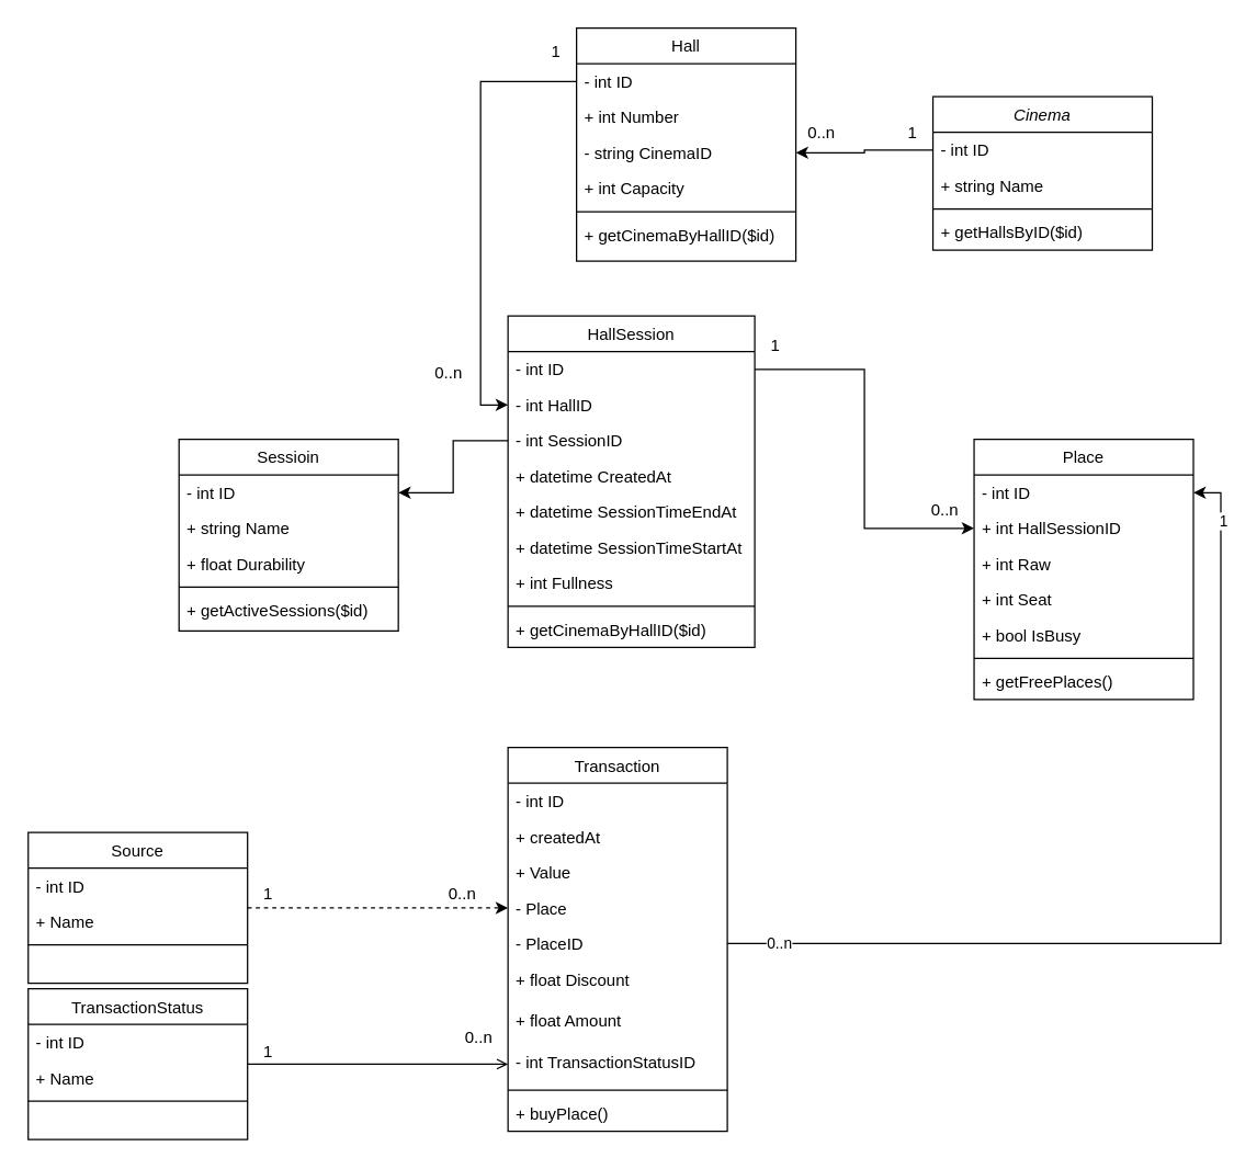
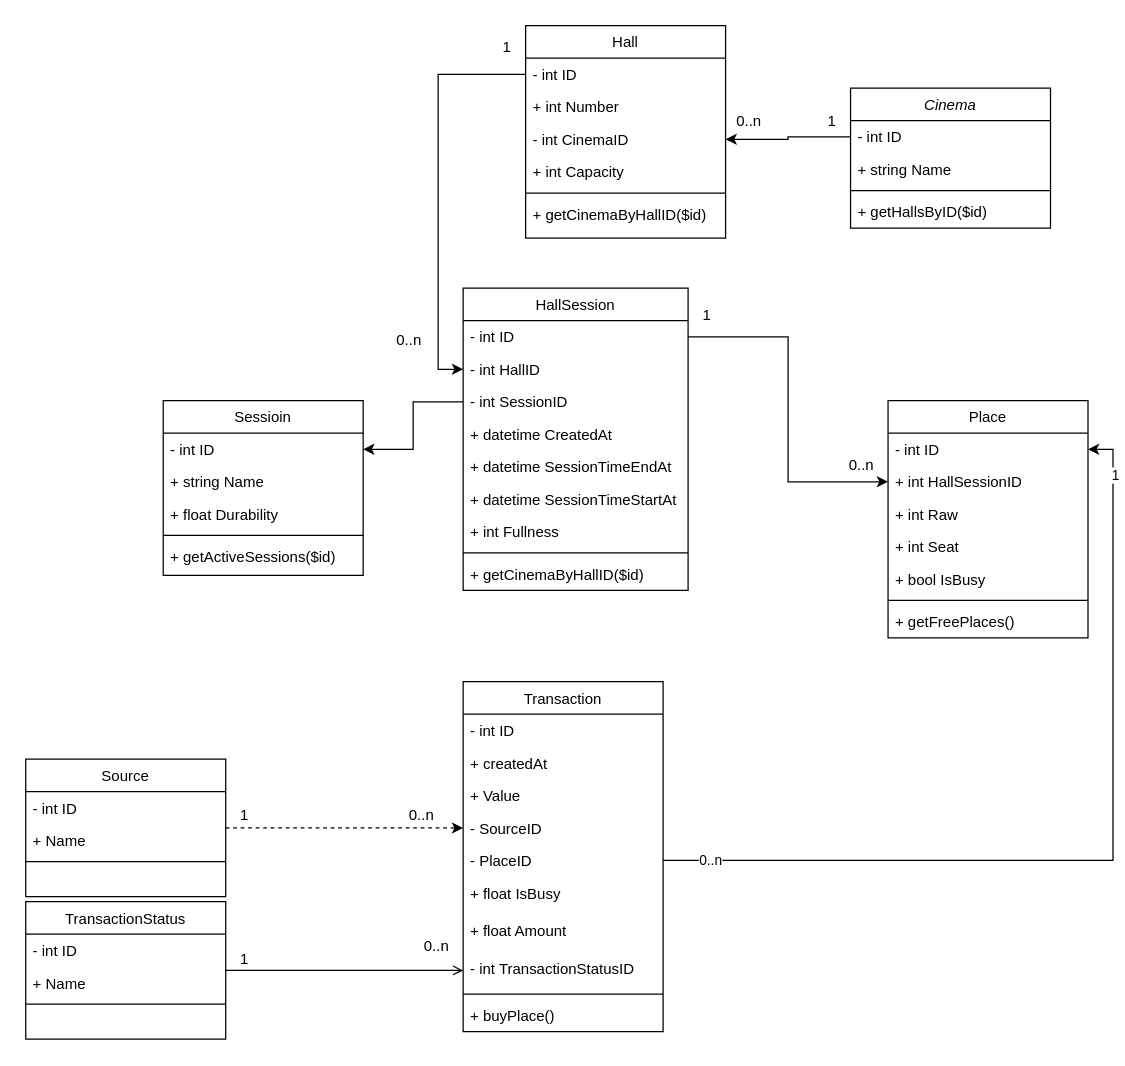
- <mxCell id="16" value="- string CinemaID" style="text;align=left;verticalAlign=top;spacingLeft=4;spacingRight=4;overflow=hidden;rotatable=0;points=[[0,0.5],[1,0.5]];portConstraint=eastwest;rounded=0;shadow=0;html=0;" parent="13" vertex="1"><mxGeometry y="78" width="160" height="26" as="geometry" /></mxCell>
+ <mxCell id="16" value="- int CinemaID" style="text;align=left;verticalAlign=top;spacingLeft=4;spacingRight=4;overflow=hidden;rotatable=0;points=[[0,0.5],[1,0.5]];portConstraint=eastwest;rounded=0;shadow=0;html=0;" parent="13" vertex="1"><mxGeometry y="78" width="160" height="26" as="geometry" /></mxCell>
- <mxCell id="24" value="- Place" style="text;align=left;verticalAlign=top;spacingLeft=4;spacingRight=4;overflow=hidden;rotatable=0;points=[[0,0.5],[1,0.5]];portConstraint=eastwest;" parent="20" vertex="1"><mxGeometry y="104" width="160" height="26" as="geometry" /></mxCell>
+ <mxCell id="24" value="- SourceID" style="text;align=left;verticalAlign=top;spacingLeft=4;spacingRight=4;overflow=hidden;rotatable=0;points=[[0,0.5],[1,0.5]];portConstraint=eastwest;" parent="20" vertex="1"><mxGeometry y="104" width="160" height="26" as="geometry" /></mxCell>
- <mxCell id="26" value="+ float Discount" style="text;align=left;verticalAlign=top;spacingLeft=4;spacingRight=4;overflow=hidden;rotatable=0;points=[[0,0.5],[1,0.5]];portConstraint=eastwest;" parent="20" vertex="1"><mxGeometry y="156" width="160" height="30" as="geometry" /></mxCell>
+ <mxCell id="26" value="+ float IsBusy" style="text;align=left;verticalAlign=top;spacingLeft=4;spacingRight=4;overflow=hidden;rotatable=0;points=[[0,0.5],[1,0.5]];portConstraint=eastwest;" parent="20" vertex="1"><mxGeometry y="156" width="160" height="30" as="geometry" /></mxCell>
